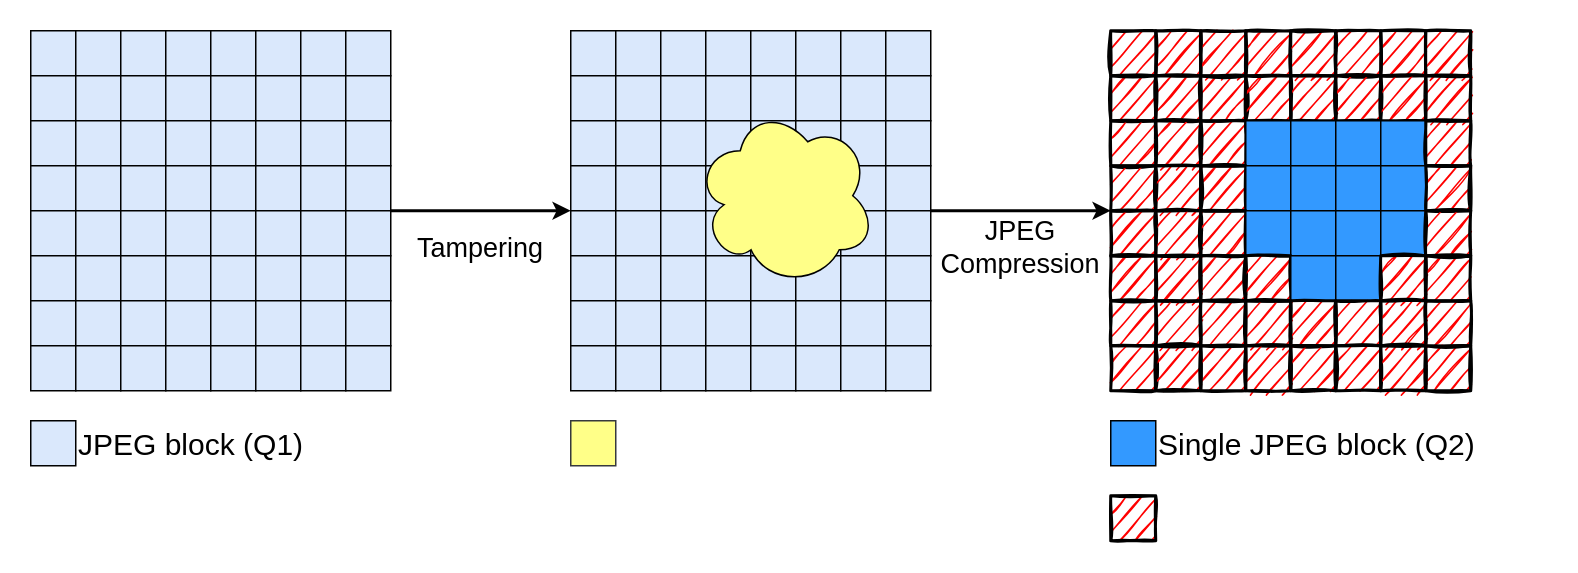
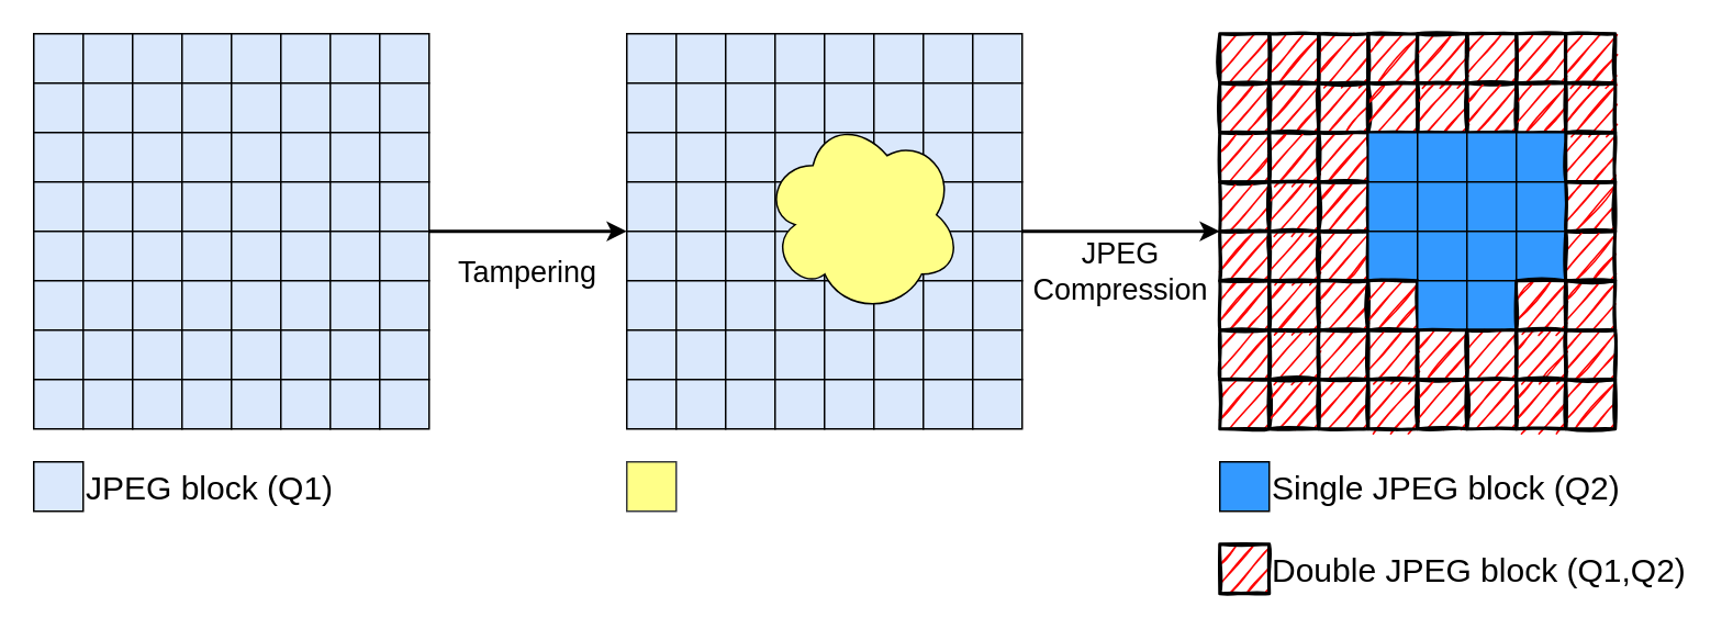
+ <mxCell id="205" value="&lt;span style=&quot;font-size: 20px;&quot;&gt;Double JPEG block (Q1,Q2)&lt;/span&gt;" style="text;html=1;strokeColor=none;fillColor=none;align=left;verticalAlign=middle;whiteSpace=wrap;rounded=0;fontSize=20;" vertex="1" parent="1"><mxGeometry x="770" y="330" width="260" height="30" as="geometry" /></mxCell>
